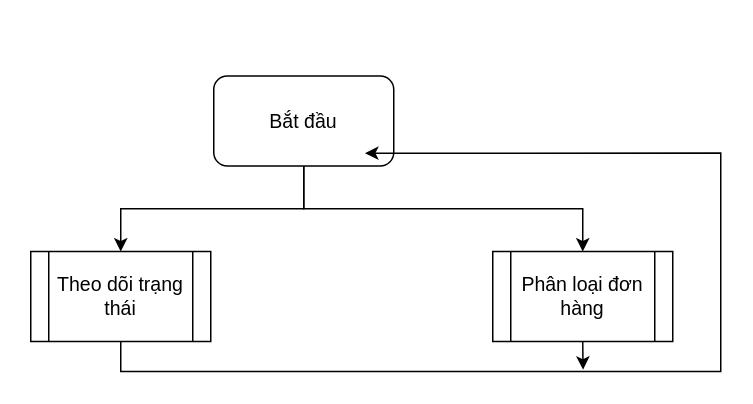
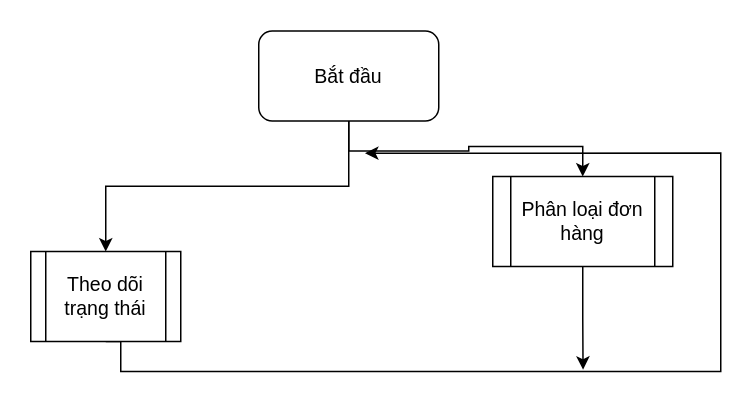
- <mxCell id="4" value="Bắt đầu" style="rounded=1;whiteSpace=wrap;html=1;fontSize=13;" vertex="1" parent="1"><mxGeometry x="142" y="50" width="120" height="60" as="geometry" /></mxCell>
+ <mxCell id="4" value="Bắt đầu" style="rounded=1;whiteSpace=wrap;html=1;fontSize=13;" vertex="1" parent="1"><mxGeometry x="172" y="20" width="120" height="60" as="geometry" /></mxCell>
- <mxCell id="6" value="Theo dõi trạng thái" style="shape=process;whiteSpace=wrap;html=1;backgroundOutline=1;fontSize=13;" vertex="1" parent="1"><mxGeometry x="20" y="167" width="120" height="60" as="geometry" /></mxCell>
+ <mxCell id="6" value="Theo dõi trạng thái" style="shape=process;whiteSpace=wrap;html=1;backgroundOutline=1;fontSize=13;" vertex="1" parent="1"><mxGeometry x="20" y="167" width="100" height="60" as="geometry" /></mxCell>
- <mxCell id="8" value="Phân loại đơn hàng" style="shape=process;whiteSpace=wrap;html=1;backgroundOutline=1;fontSize=13;" vertex="1" parent="1"><mxGeometry x="328" y="167" width="120" height="60" as="geometry" /></mxCell>
+ <mxCell id="8" value="Phân loại đơn hàng" style="shape=process;whiteSpace=wrap;html=1;backgroundOutline=1;fontSize=13;" vertex="1" parent="1"><mxGeometry x="328" y="117" width="120" height="60" as="geometry" /></mxCell>
